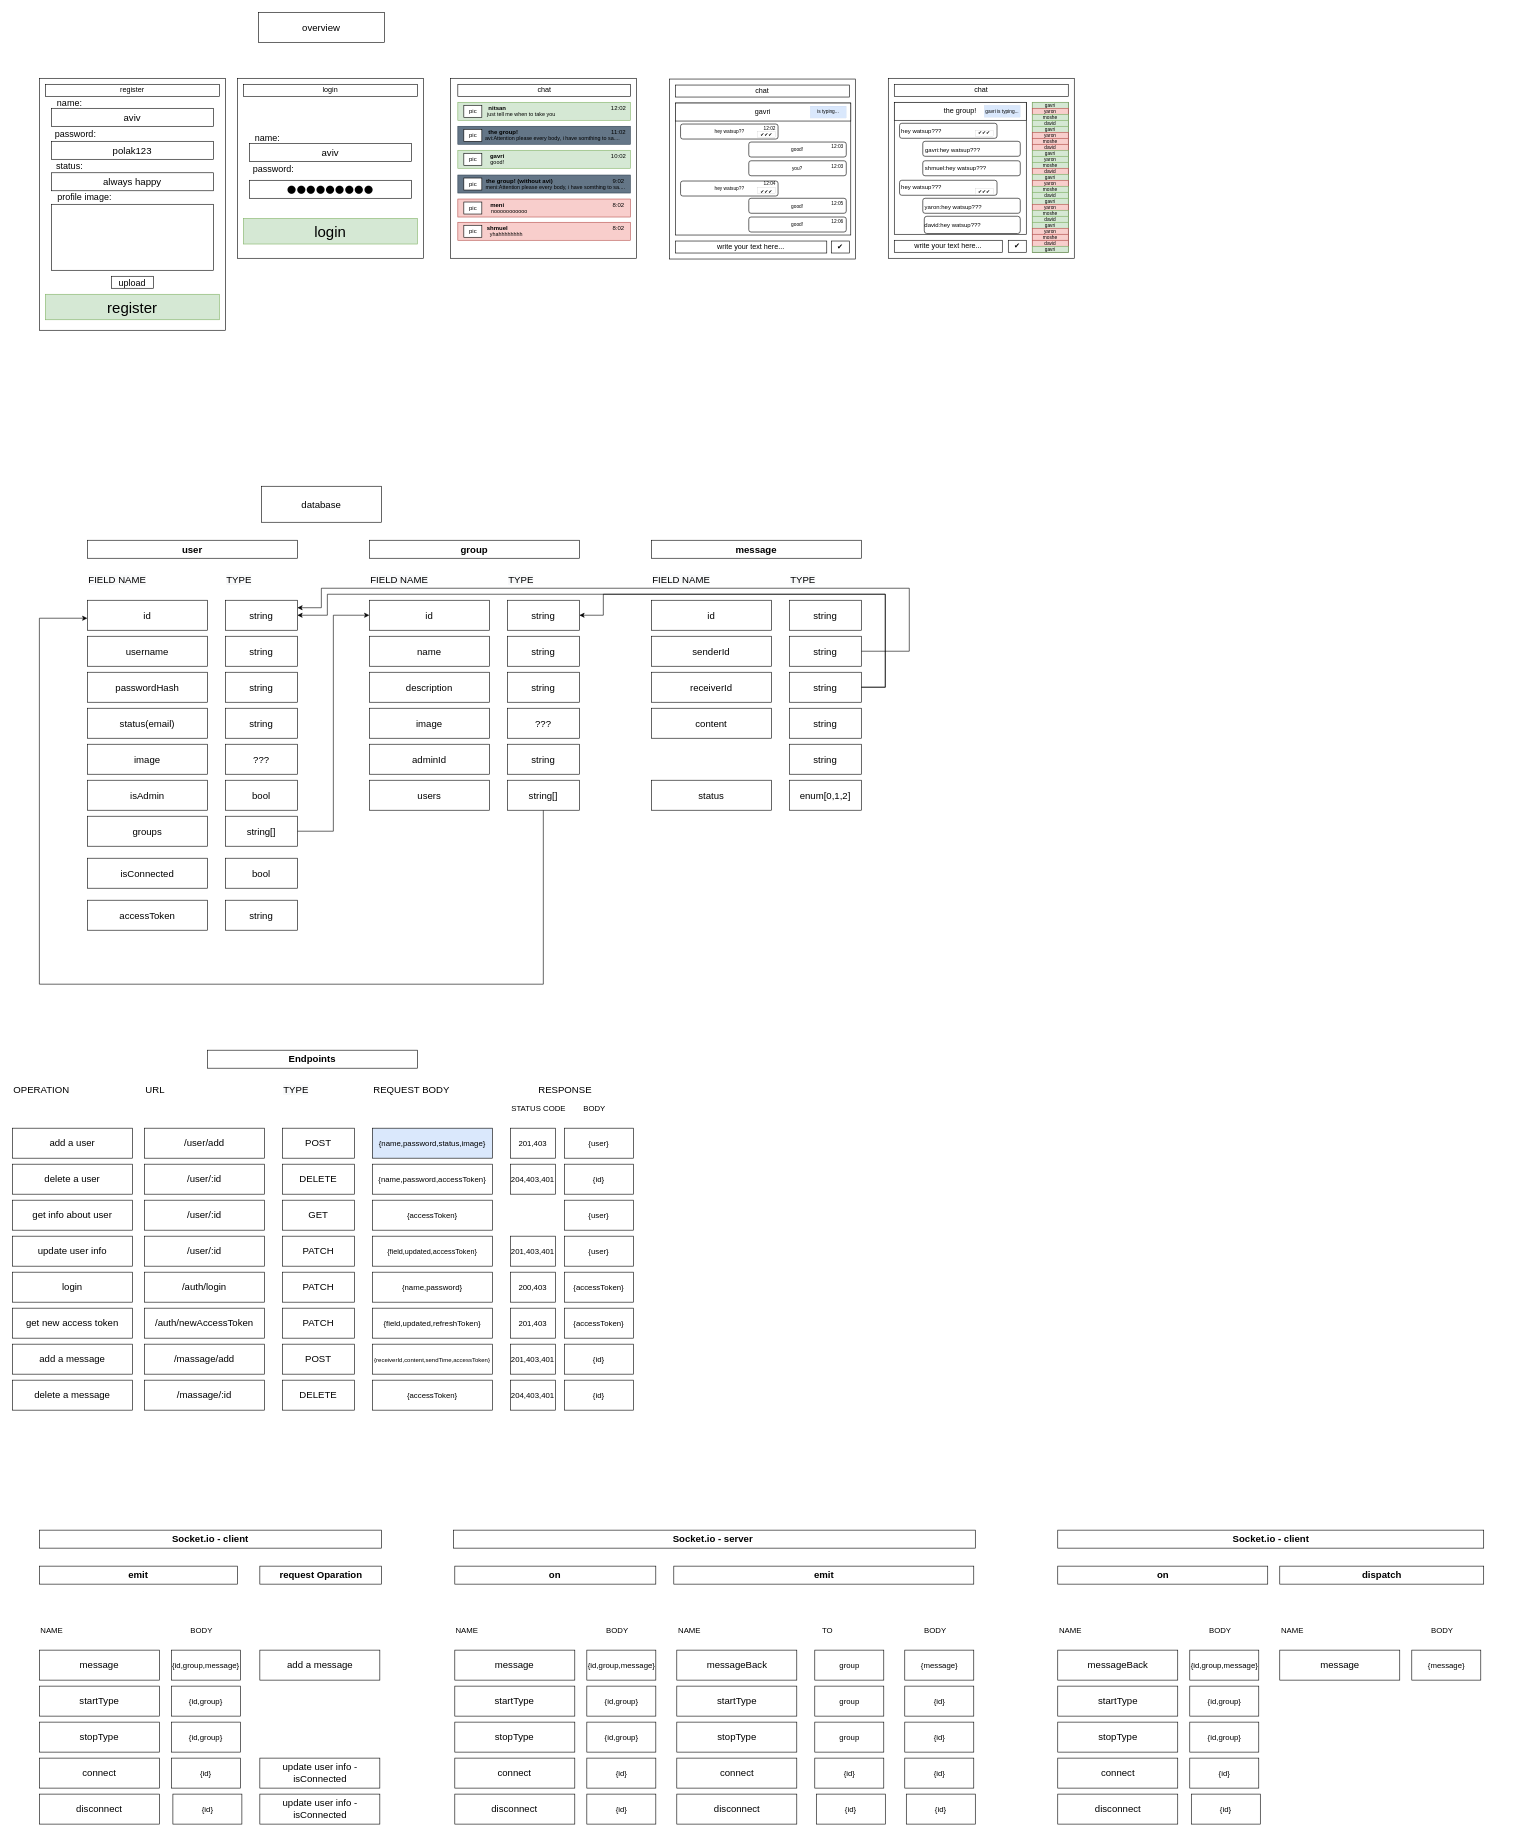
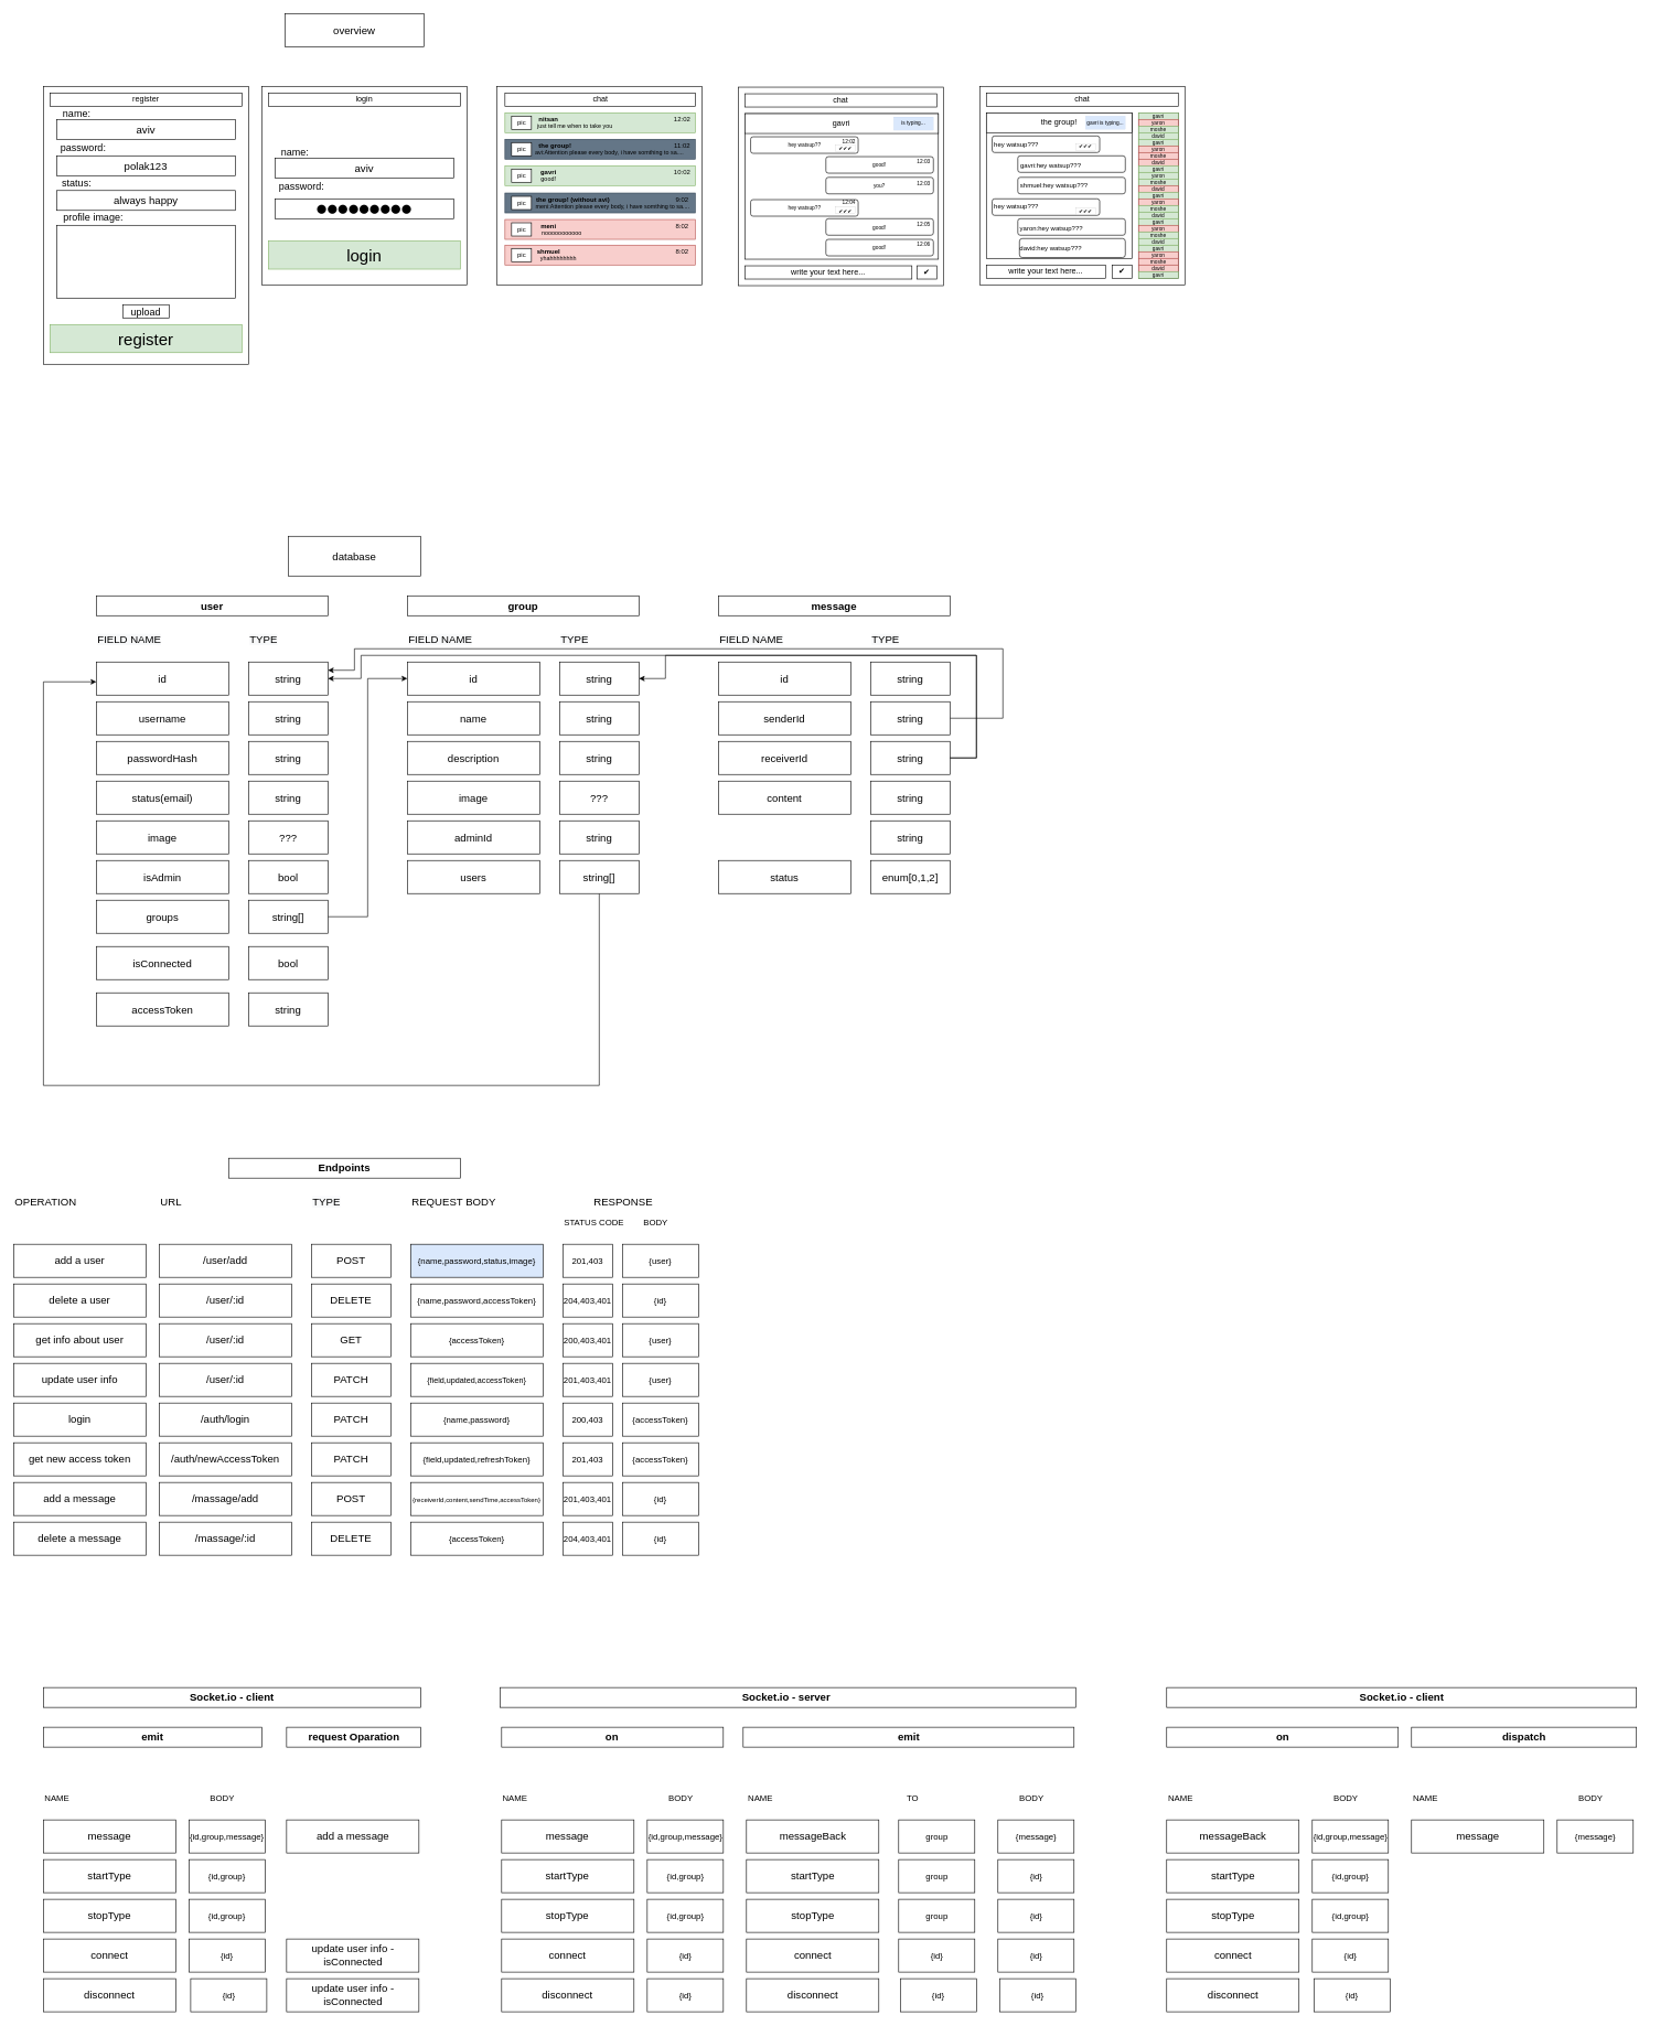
+ <mxCell id="131" value="&lt;font style=&quot;font-size: 13px&quot;&gt;200,403,401&lt;/font&gt;" style="rounded=0;whiteSpace=wrap;html=1;fontSize=16;strokeWidth=1;" parent="1" vertex="1"><mxGeometry x="850" y="2000" width="75" height="50" as="geometry" /></mxCell>
